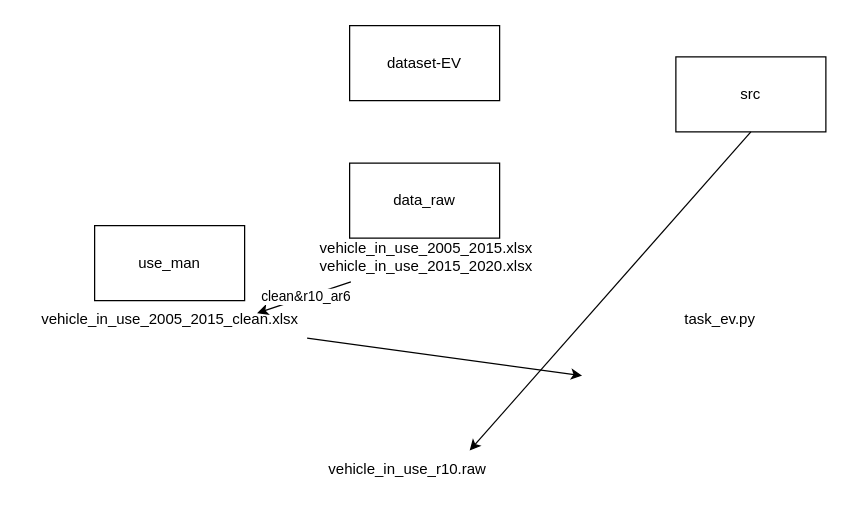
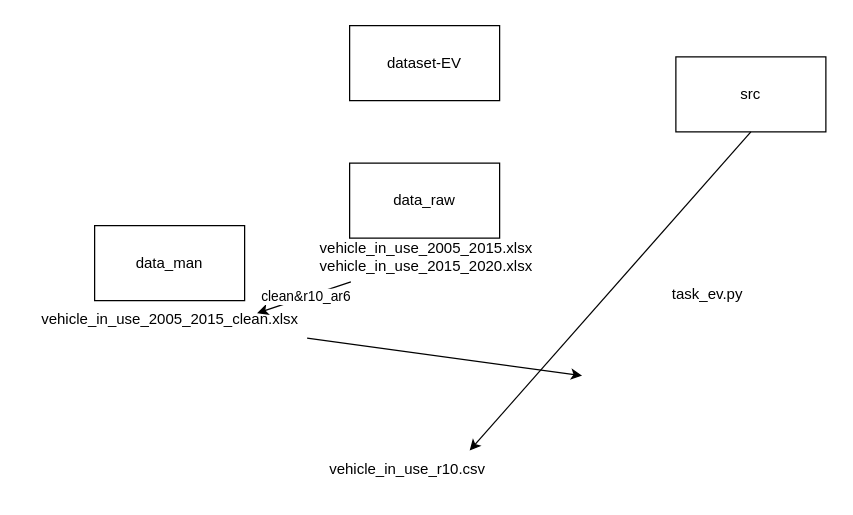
- <mxCell id="5" value="use_man" style="rounded=0;whiteSpace=wrap;html=1;" parent="1" vertex="1"><mxGeometry x="75" y="180" width="120" height="60" as="geometry" /></mxCell>
+ <mxCell id="5" value="data_man" style="rounded=0;whiteSpace=wrap;html=1;" parent="1" vertex="1"><mxGeometry x="75" y="180" width="120" height="60" as="geometry" /></mxCell>
- <mxCell id="11" value="task_ev.py" style="text;html=1;align=center;verticalAlign=middle;resizable=0;points=[];autosize=1;strokeColor=none;fillColor=none;" vertex="1" parent="1"><mxGeometry x="535" y="240" width="80" height="30" as="geometry" /></mxCell>
+ <mxCell id="11" value="task_ev.py" style="text;html=1;align=center;verticalAlign=middle;resizable=0;points=[];autosize=1;strokeColor=none;fillColor=none;" vertex="1" parent="1"><mxGeometry x="525" y="220" width="80" height="30" as="geometry" /></mxCell>
- <mxCell id="13" value="vehicle_in_use_r10.raw" style="text;html=1;align=center;verticalAlign=middle;resizable=0;points=[];autosize=1;strokeColor=none;fillColor=none;" vertex="1" parent="1"><mxGeometry x="250" y="360" width="150" height="30" as="geometry" /></mxCell>
+ <mxCell id="13" value="vehicle_in_use_r10.csv" style="text;html=1;align=center;verticalAlign=middle;resizable=0;points=[];autosize=1;strokeColor=none;fillColor=none;" vertex="1" parent="1"><mxGeometry x="250" y="360" width="150" height="30" as="geometry" /></mxCell>
